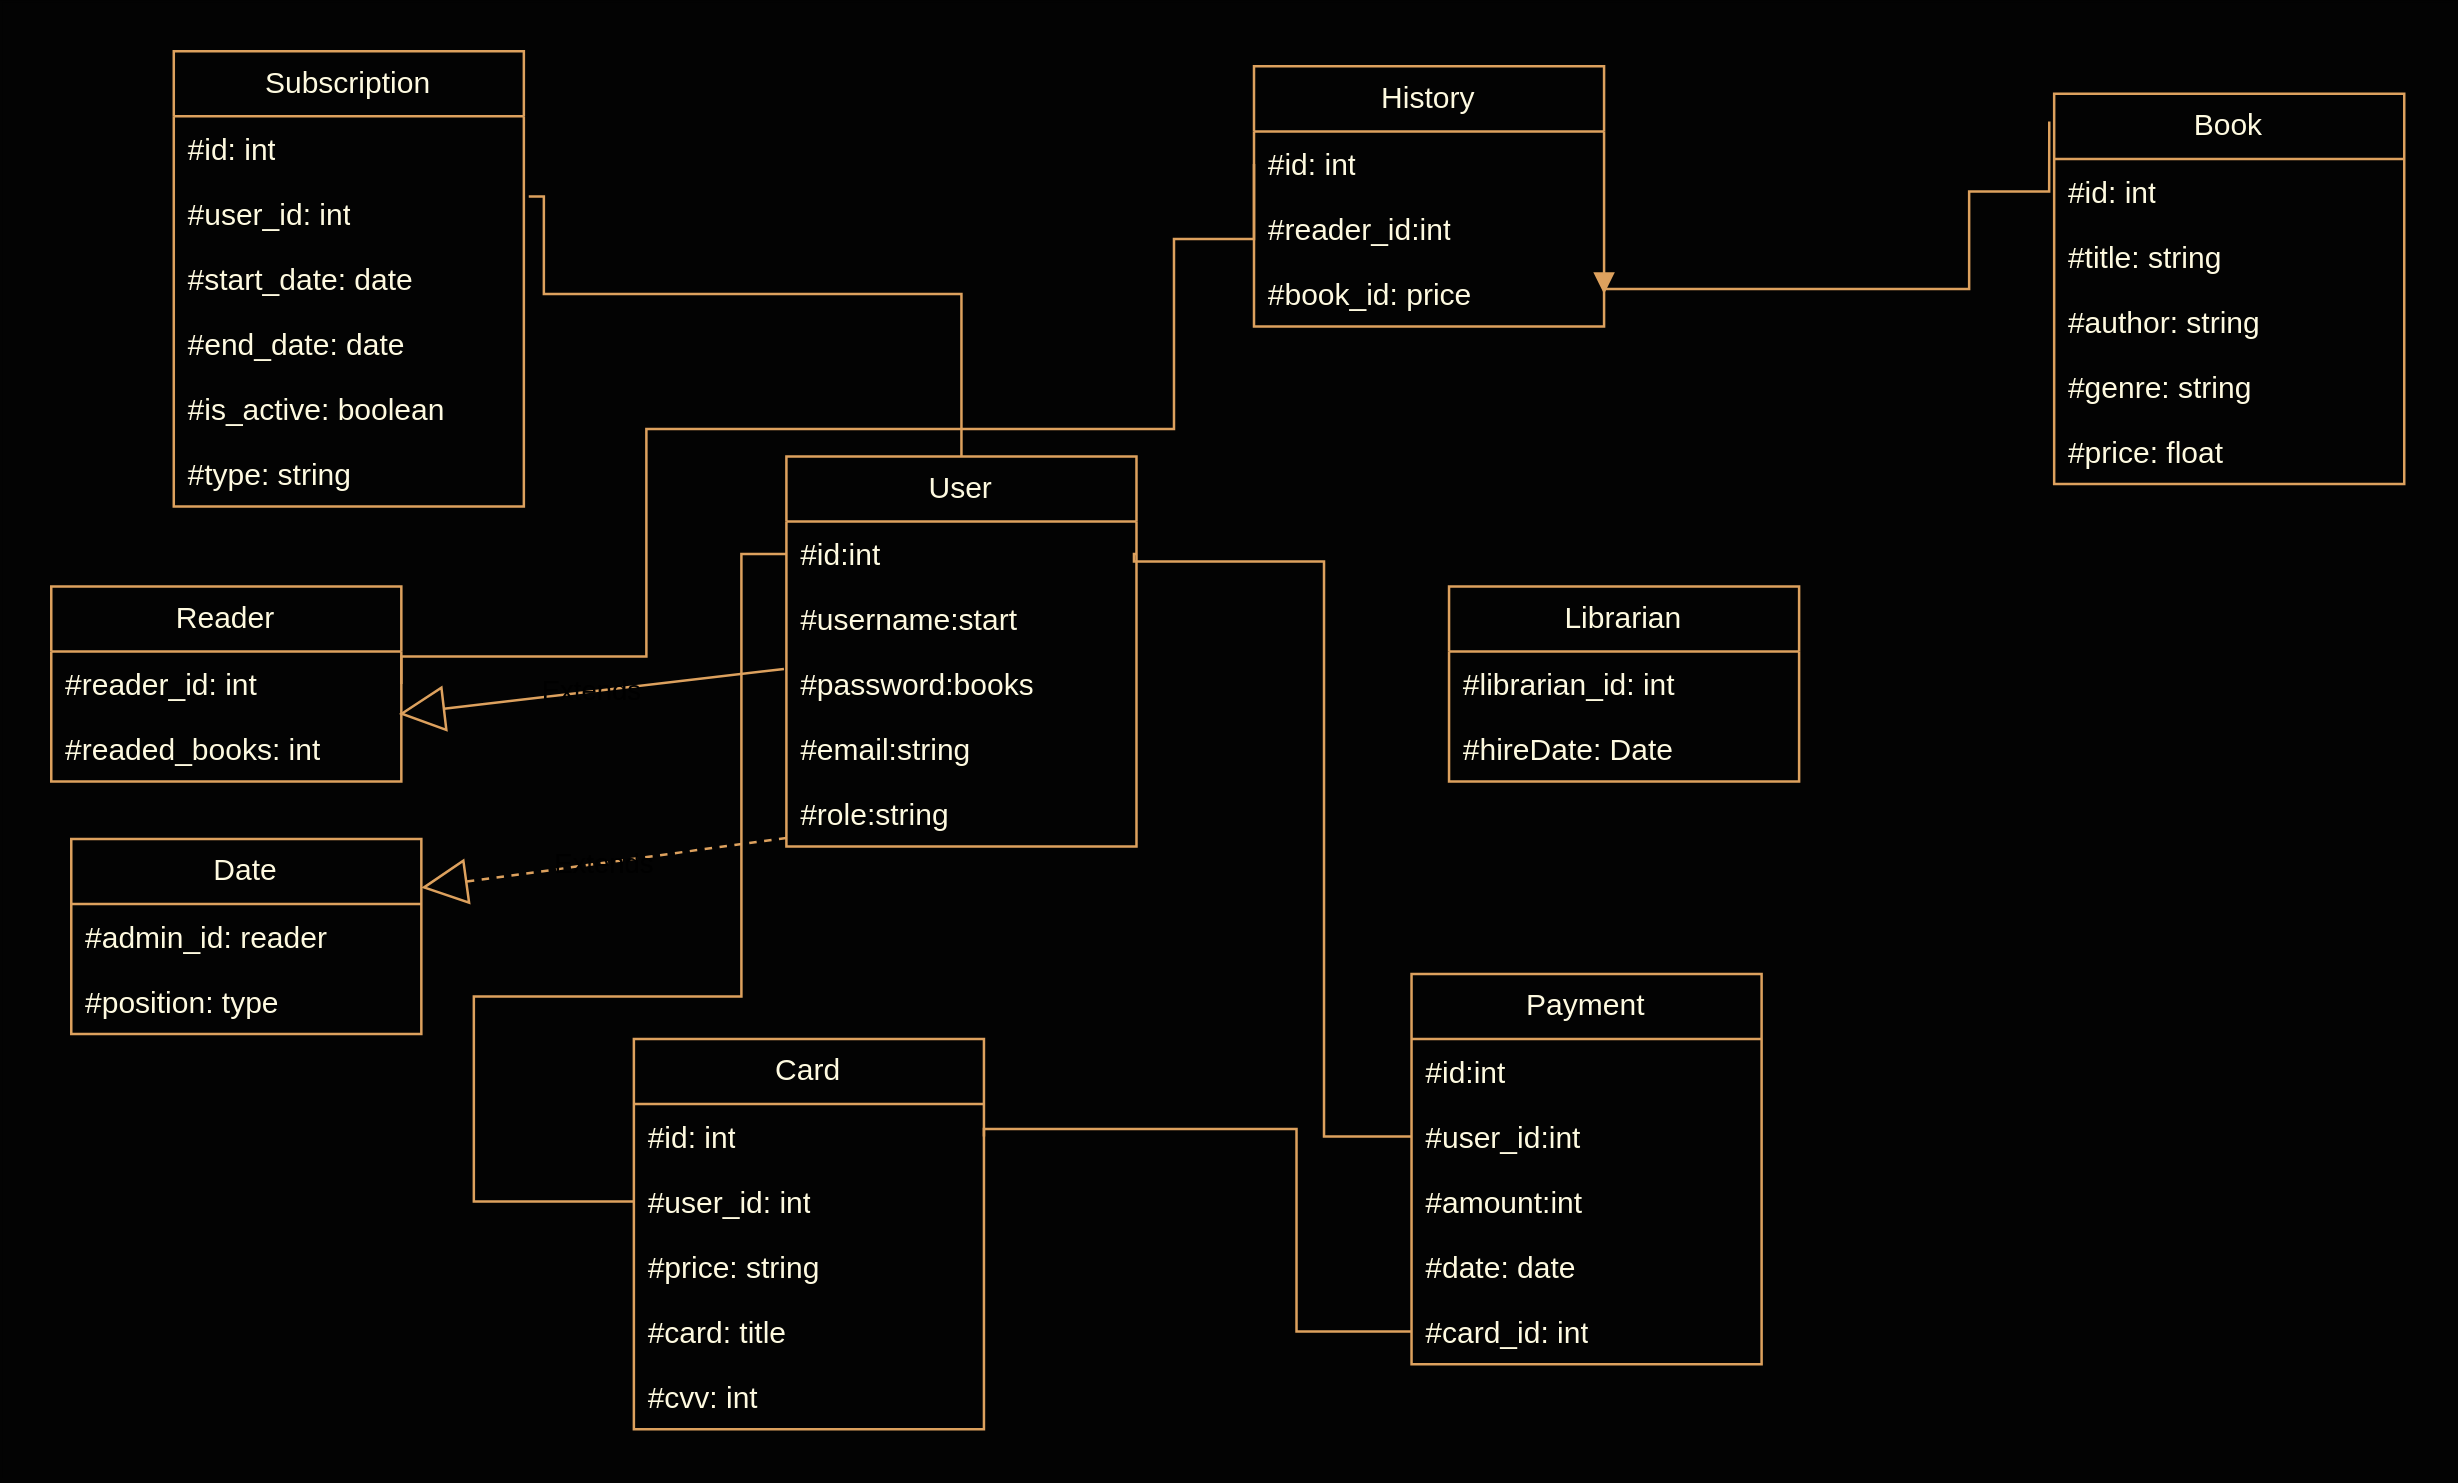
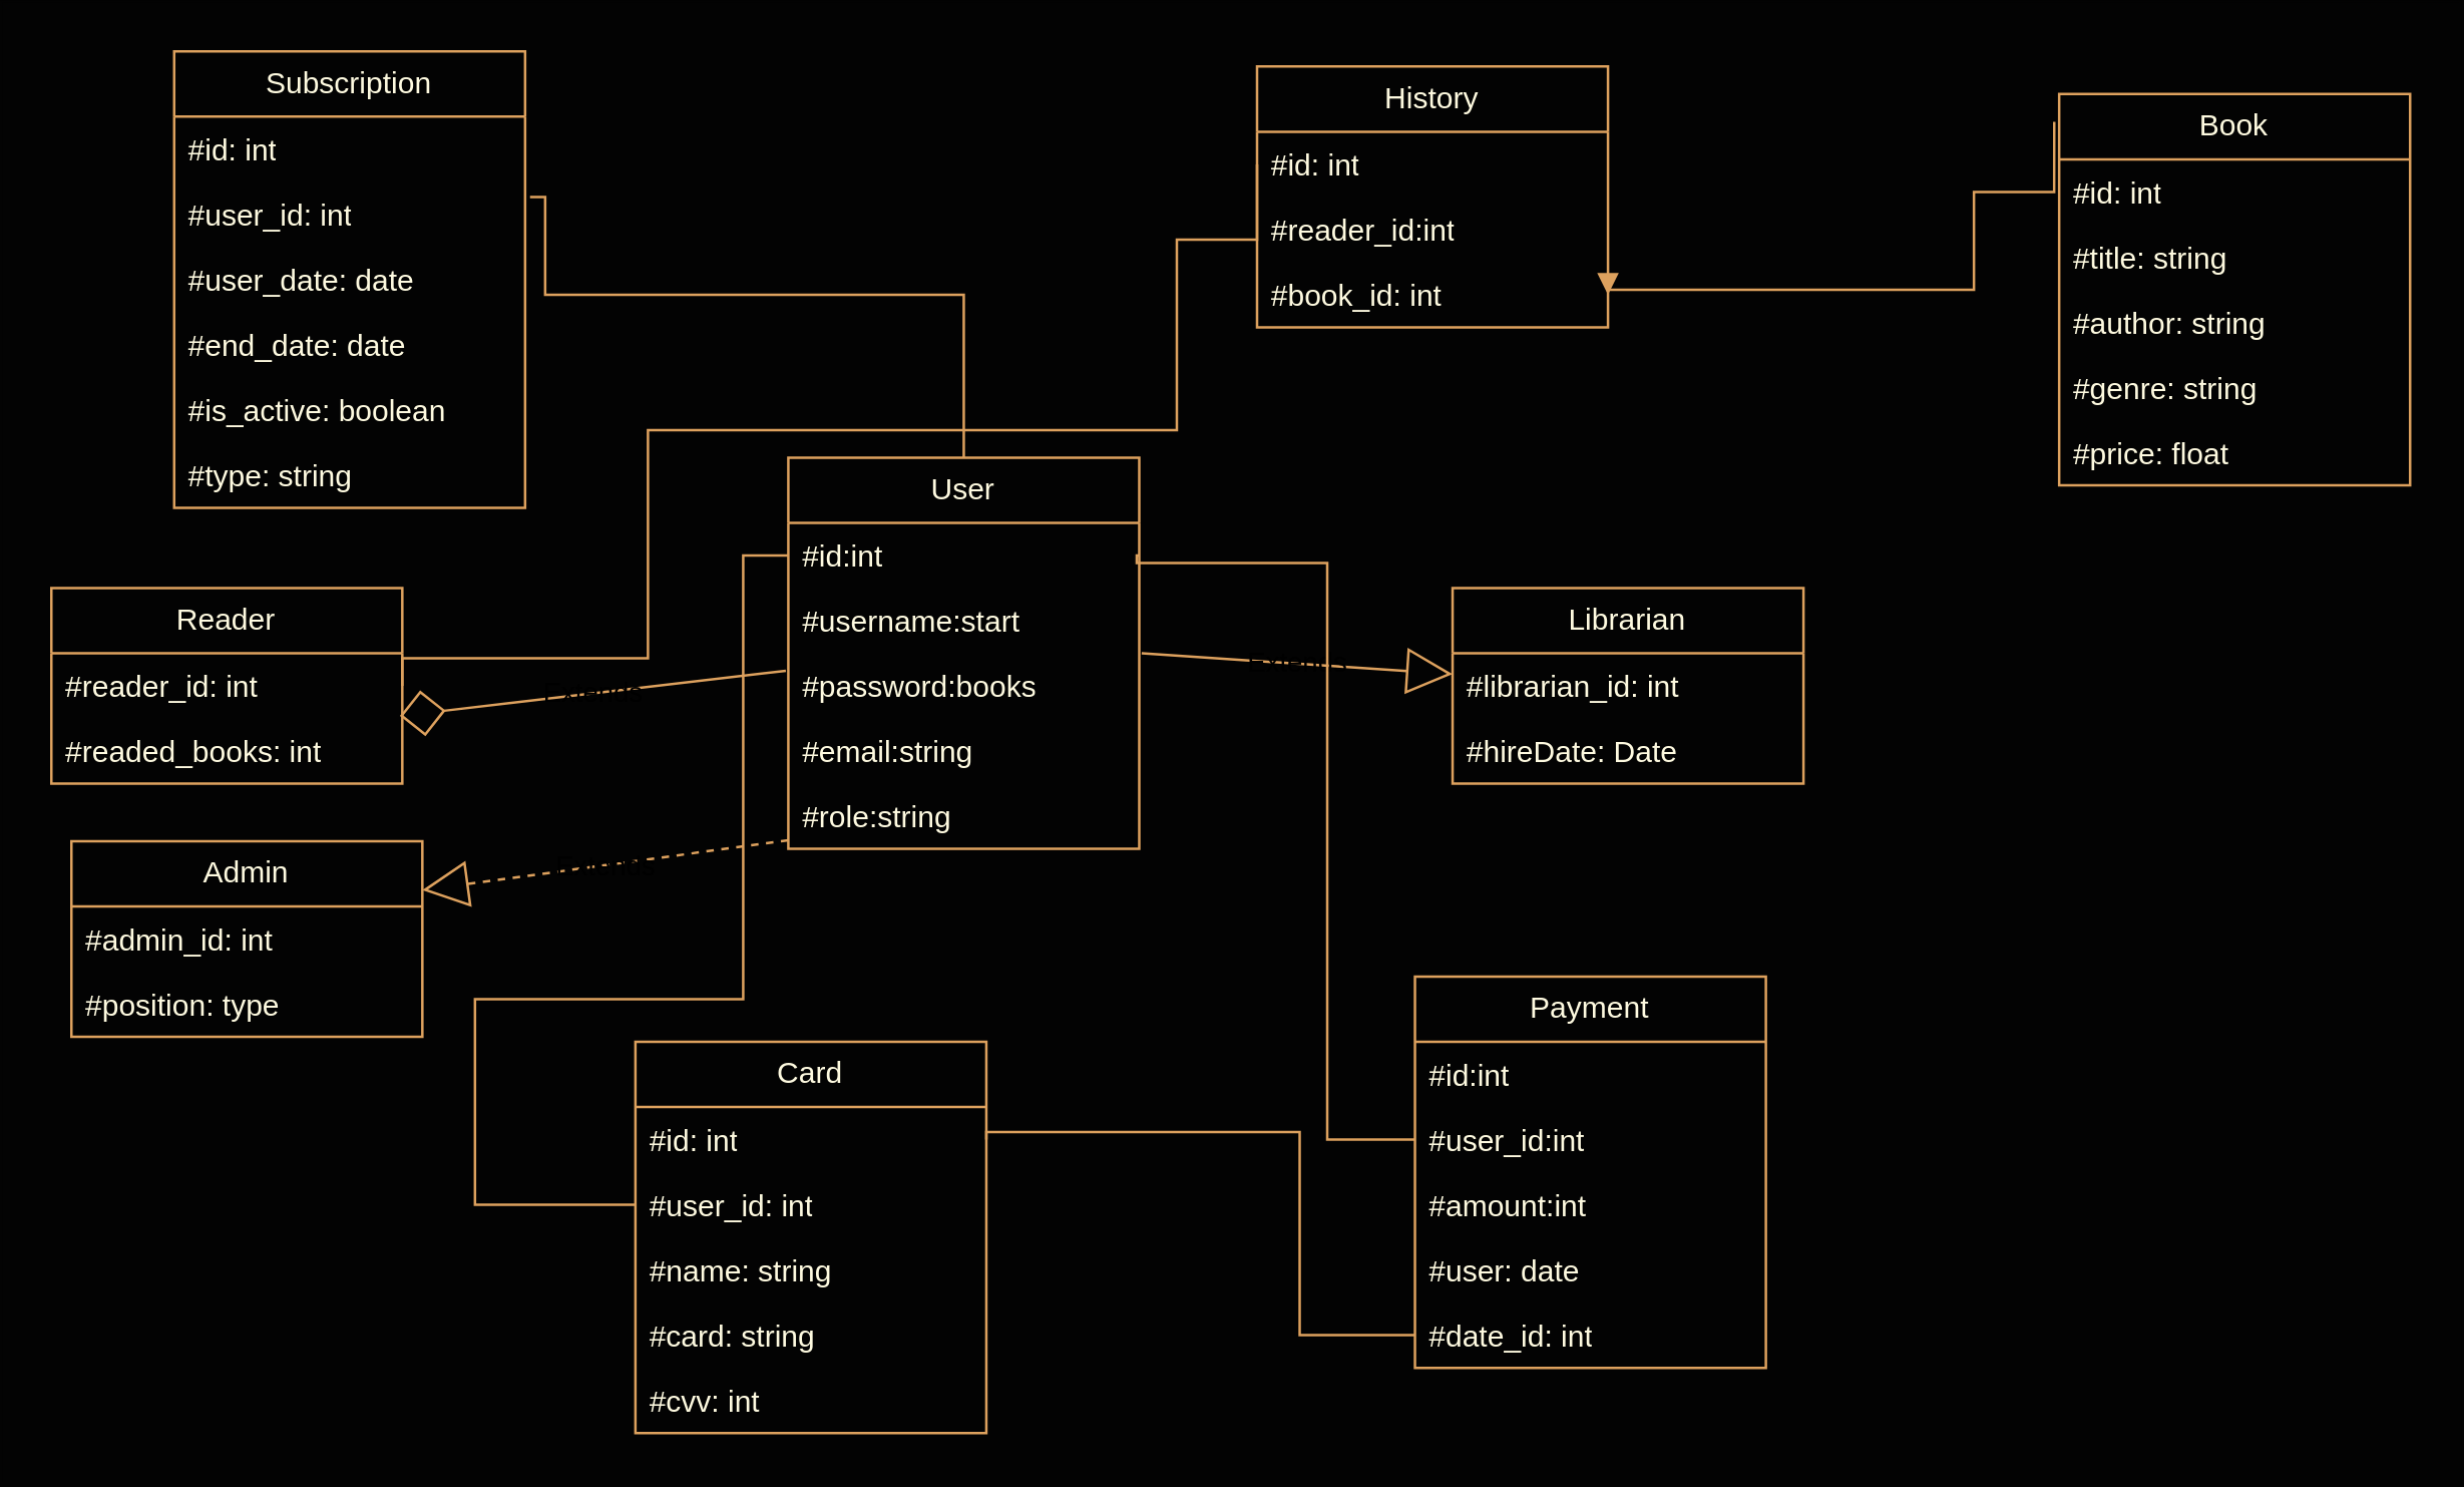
- <mxCell id="26" value="#start_date: date" style="text;strokeColor=none;fillColor=none;align=left;verticalAlign=top;spacingLeft=4;spacingRight=4;overflow=hidden;rotatable=0;points=[[0,0.5],[1,0.5]];portConstraint=eastwest;whiteSpace=wrap;html=1;labelBackgroundColor=none;fontColor=#FEFAE0;" vertex="1" parent="23"><mxGeometry y="78" width="140" height="26" as="geometry" /></mxCell>
+ <mxCell id="26" value="#user_date: date" style="text;strokeColor=none;fillColor=none;align=left;verticalAlign=top;spacingLeft=4;spacingRight=4;overflow=hidden;rotatable=0;points=[[0,0.5],[1,0.5]];portConstraint=eastwest;whiteSpace=wrap;html=1;labelBackgroundColor=none;fontColor=#FEFAE0;" vertex="1" parent="23"><mxGeometry y="78" width="140" height="26" as="geometry" /></mxCell>
- <mxCell id="44" value="#book_id: price" style="text;strokeColor=none;fillColor=none;align=left;verticalAlign=top;spacingLeft=4;spacingRight=4;overflow=hidden;rotatable=0;points=[[0,0.5],[1,0.5]];portConstraint=eastwest;whiteSpace=wrap;html=1;labelBackgroundColor=none;fontColor=#FEFAE0;" vertex="1" parent="41"><mxGeometry y="78" width="140" height="26" as="geometry" /></mxCell>
+ <mxCell id="44" value="#book_id: int" style="text;strokeColor=none;fillColor=none;align=left;verticalAlign=top;spacingLeft=4;spacingRight=4;overflow=hidden;rotatable=0;points=[[0,0.5],[1,0.5]];portConstraint=eastwest;whiteSpace=wrap;html=1;labelBackgroundColor=none;fontColor=#FEFAE0;" vertex="1" parent="41"><mxGeometry y="78" width="140" height="26" as="geometry" /></mxCell>
+ <mxCell id="37" value="Extends" style="endArrow=block;endSize=16;endFill=0;html=1;rounded=0;exitX=1.007;exitY=0;exitDx=0;exitDy=0;exitPerimeter=0;labelBackgroundColor=none;strokeColor=#DDA15E;fontColor=default;" edge="1" parent="1" source="5" target="11"><mxGeometry width="160" relative="1" as="geometry"><mxPoint x="424" y="292" as="sourcePoint" /><mxPoint x="553.02" y="259.012" as="targetPoint" /></mxGeometry></mxCell>
- <mxCell id="36" value="Extends" style="endArrow=block;endSize=16;endFill=0;html=1;rounded=0;exitX=-0.007;exitY=0.269;exitDx=0;exitDy=0;exitPerimeter=0;labelBackgroundColor=none;strokeColor=#DDA15E;fontColor=default;entryX=0.993;entryY=-0.038;entryDx=0;entryDy=0;entryPerimeter=0;" edge="1" parent="1" source="5" target="10"><mxGeometry x="0.006" width="160" relative="1" as="geometry"><mxPoint x="424" y="292" as="sourcePoint" /><mxPoint x="584" y="292" as="targetPoint" /><mxPoint as="offset" /></mxGeometry></mxCell>
+ <mxCell id="36" value="Extends" style="endArrow=diamond;endSize=16;endFill=0;html=1;rounded=0;exitX=-0.007;exitY=0.269;exitDx=0;exitDy=0;exitPerimeter=0;labelBackgroundColor=none;strokeColor=#DDA15E;fontColor=default;entryX=0.993;entryY=-0.038;entryDx=0;entryDy=0;entryPerimeter=0;" edge="1" parent="1" source="5" target="10"><mxGeometry x="0.006" width="160" relative="1" as="geometry"><mxPoint x="424" y="292" as="sourcePoint" /><mxPoint x="584" y="292" as="targetPoint" /><mxPoint as="offset" /></mxGeometry></mxCell>
- <mxCell id="14" value="Date" style="swimlane;fontStyle=0;childLayout=stackLayout;horizontal=1;startSize=26;fillColor=none;horizontalStack=0;resizeParent=1;resizeParentMax=0;resizeLast=0;collapsible=1;marginBottom=0;whiteSpace=wrap;html=1;labelBackgroundColor=none;strokeColor=#DDA15E;fontColor=#FEFAE0;" vertex="1" parent="1"><mxGeometry x="28" y="335" width="140" height="78" as="geometry" /></mxCell>
+ <mxCell id="14" value="Admin" style="swimlane;fontStyle=0;childLayout=stackLayout;horizontal=1;startSize=26;fillColor=none;horizontalStack=0;resizeParent=1;resizeParentMax=0;resizeLast=0;collapsible=1;marginBottom=0;whiteSpace=wrap;html=1;labelBackgroundColor=none;strokeColor=#DDA15E;fontColor=#FEFAE0;" vertex="1" parent="1"><mxGeometry x="28" y="335" width="140" height="78" as="geometry" /></mxCell>
- <mxCell id="15" value="#admin_id: reader" style="text;strokeColor=none;fillColor=none;align=left;verticalAlign=top;spacingLeft=4;spacingRight=4;overflow=hidden;rotatable=0;points=[[0,0.5],[1,0.5]];portConstraint=eastwest;whiteSpace=wrap;html=1;labelBackgroundColor=none;fontColor=#FEFAE0;" vertex="1" parent="14"><mxGeometry y="26" width="140" height="26" as="geometry" /></mxCell>
+ <mxCell id="15" value="#admin_id: int" style="text;strokeColor=none;fillColor=none;align=left;verticalAlign=top;spacingLeft=4;spacingRight=4;overflow=hidden;rotatable=0;points=[[0,0.5],[1,0.5]];portConstraint=eastwest;whiteSpace=wrap;html=1;labelBackgroundColor=none;fontColor=#FEFAE0;" vertex="1" parent="14"><mxGeometry y="26" width="140" height="26" as="geometry" /></mxCell>
- <mxCell id="50" value="#price: string&lt;br&gt;" style="text;strokeColor=none;fillColor=none;align=left;verticalAlign=top;spacingLeft=4;spacingRight=4;overflow=hidden;rotatable=0;points=[[0,0.5],[1,0.5]];portConstraint=eastwest;whiteSpace=wrap;html=1;labelBackgroundColor=none;fontColor=#FEFAE0;" vertex="1" parent="47"><mxGeometry y="78" width="140" height="26" as="geometry" /></mxCell>
+ <mxCell id="50" value="#name: string&lt;br&gt;" style="text;strokeColor=none;fillColor=none;align=left;verticalAlign=top;spacingLeft=4;spacingRight=4;overflow=hidden;rotatable=0;points=[[0,0.5],[1,0.5]];portConstraint=eastwest;whiteSpace=wrap;html=1;labelBackgroundColor=none;fontColor=#FEFAE0;" vertex="1" parent="47"><mxGeometry y="78" width="140" height="26" as="geometry" /></mxCell>
- <mxCell id="34" value="#date: date" style="text;strokeColor=none;fillColor=none;align=left;verticalAlign=top;spacingLeft=4;spacingRight=4;overflow=hidden;rotatable=0;points=[[0,0.5],[1,0.5]];portConstraint=eastwest;whiteSpace=wrap;html=1;labelBackgroundColor=none;fontColor=#FEFAE0;" vertex="1" parent="30"><mxGeometry y="104" width="140" height="26" as="geometry" /></mxCell>
+ <mxCell id="34" value="#user: date" style="text;strokeColor=none;fillColor=none;align=left;verticalAlign=top;spacingLeft=4;spacingRight=4;overflow=hidden;rotatable=0;points=[[0,0.5],[1,0.5]];portConstraint=eastwest;whiteSpace=wrap;html=1;labelBackgroundColor=none;fontColor=#FEFAE0;" vertex="1" parent="30"><mxGeometry y="104" width="140" height="26" as="geometry" /></mxCell>
- <mxCell id="51" value="#card: title" style="text;strokeColor=none;fillColor=none;align=left;verticalAlign=top;spacingLeft=4;spacingRight=4;overflow=hidden;rotatable=0;points=[[0,0.5],[1,0.5]];portConstraint=eastwest;whiteSpace=wrap;html=1;labelBackgroundColor=none;fontColor=#FEFAE0;" vertex="1" parent="47"><mxGeometry y="104" width="140" height="26" as="geometry" /></mxCell>
+ <mxCell id="51" value="#card: string" style="text;strokeColor=none;fillColor=none;align=left;verticalAlign=top;spacingLeft=4;spacingRight=4;overflow=hidden;rotatable=0;points=[[0,0.5],[1,0.5]];portConstraint=eastwest;whiteSpace=wrap;html=1;labelBackgroundColor=none;fontColor=#FEFAE0;" vertex="1" parent="47"><mxGeometry y="104" width="140" height="26" as="geometry" /></mxCell>
- <mxCell id="35" value="#card_id: int&lt;br&gt;" style="text;strokeColor=none;fillColor=none;align=left;verticalAlign=top;spacingLeft=4;spacingRight=4;overflow=hidden;rotatable=0;points=[[0,0.5],[1,0.5]];portConstraint=eastwest;whiteSpace=wrap;html=1;labelBackgroundColor=none;fontColor=#FEFAE0;" vertex="1" parent="30"><mxGeometry y="130" width="140" height="26" as="geometry" /></mxCell>
+ <mxCell id="35" value="#date_id: int&lt;br&gt;" style="text;strokeColor=none;fillColor=none;align=left;verticalAlign=top;spacingLeft=4;spacingRight=4;overflow=hidden;rotatable=0;points=[[0,0.5],[1,0.5]];portConstraint=eastwest;whiteSpace=wrap;html=1;labelBackgroundColor=none;fontColor=#FEFAE0;" vertex="1" parent="30"><mxGeometry y="130" width="140" height="26" as="geometry" /></mxCell>
